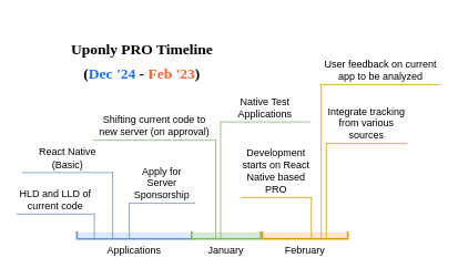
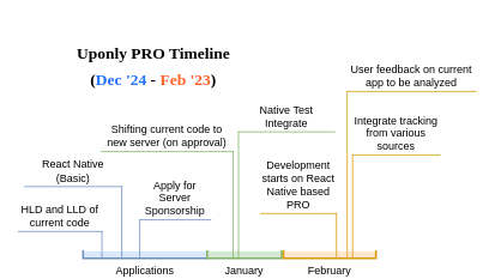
- <mxCell id="9" value="Native Test Applications" style="shape=partialRectangle;whiteSpace=wrap;html=1;bottom=0;right=0;fillColor=none;direction=south;labelPosition=center;verticalLabelPosition=top;align=center;verticalAlign=bottom;strokeColor=#82b366;flipH=1;" parent="1" vertex="1"><mxGeometry x="265" y="146" width="107" height="141" as="geometry" /></mxCell>
+ <mxCell id="9" value="Native Test Integrate" style="shape=partialRectangle;whiteSpace=wrap;html=1;bottom=0;right=0;fillColor=none;direction=south;labelPosition=center;verticalLabelPosition=top;align=center;verticalAlign=bottom;strokeColor=#82b366;flipH=1;" parent="1" vertex="1"><mxGeometry x="265" y="146" width="107" height="141" as="geometry" /></mxCell>
